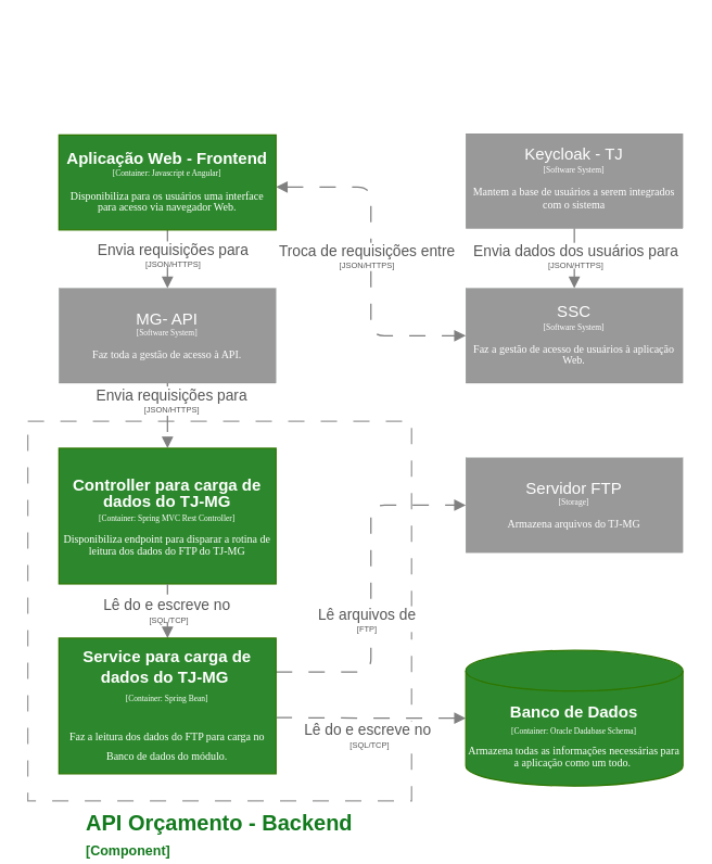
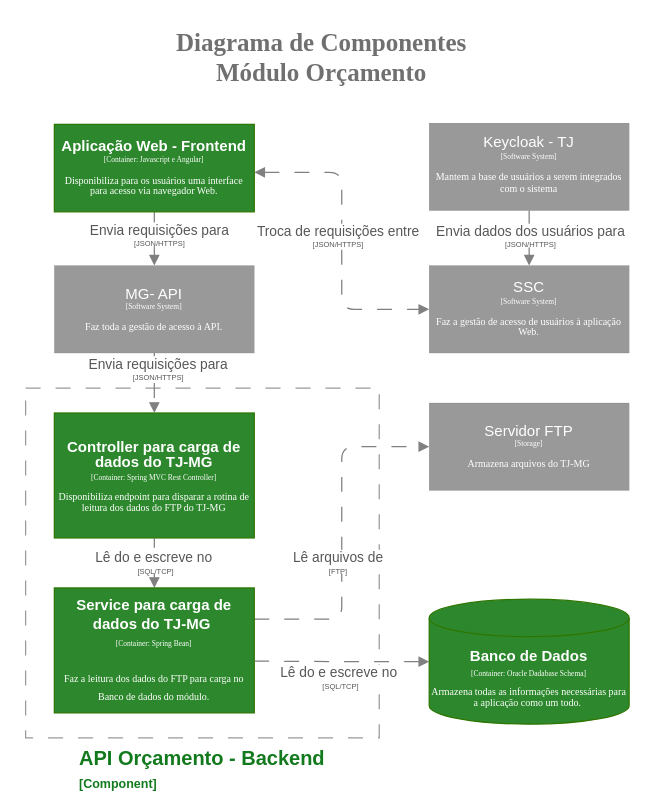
+ <mxCell id="2" value="&lt;font face=&quot;Verdana&quot; style=&quot;font-size: 20px; color: rgb(112, 112, 112);&quot;&gt;&lt;b&gt;Diagrama de Componentes&lt;br&gt;Módulo Orçamento&lt;/b&gt;&lt;/font&gt;" style="text;html=1;align=center;verticalAlign=middle;whiteSpace=wrap;rounded=0;" parent="1" vertex="1"><mxGeometry x="92" y="20" width="330" height="50" as="geometry" /></mxCell>
- <mxCell id="20" value="&lt;div style=&quot;line-height: 70%;&quot;&gt;Servidor FTP&lt;br&gt;&lt;div&gt;&lt;font style=&quot;font-size: 6px; line-height: 70%;&quot; face=&quot;Verdana&quot;&gt;[Storage]&lt;/font&gt;&lt;/div&gt;&lt;div&gt;&lt;font style=&quot;font-size: 6px; line-height: 70%;&quot; face=&quot;Verdana&quot;&gt;&lt;br&gt;&lt;/font&gt;&lt;/div&gt;&lt;div&gt;&lt;font style=&quot;line-height: 70%; font-size: 8px;&quot; face=&quot;Verdana&quot;&gt;Armazena arquivos do TJ-MG&lt;/font&gt;&lt;/div&gt;&lt;/div&gt;" style="rounded=0;whiteSpace=wrap;html=1;fillColor=light-dark(#999999,#515151);strokeColor=#36393d;fontColor=#FFFFFF;strokeWidth=0;" vertex="1" parent="1"><mxGeometry x="343" y="337" width="160" height="70" as="geometry" /></mxCell>
+ <mxCell id="20" value="&lt;div style=&quot;line-height: 70%;&quot;&gt;Servidor FTP&lt;br&gt;&lt;div&gt;&lt;font style=&quot;font-size: 6px; line-height: 70%;&quot; face=&quot;Verdana&quot;&gt;[Storage]&lt;/font&gt;&lt;/div&gt;&lt;div&gt;&lt;font style=&quot;font-size: 6px; line-height: 70%;&quot; face=&quot;Verdana&quot;&gt;&lt;br&gt;&lt;/font&gt;&lt;/div&gt;&lt;div&gt;&lt;font style=&quot;line-height: 70%; font-size: 8px;&quot; face=&quot;Verdana&quot;&gt;Armazena arquivos do TJ-MG&lt;/font&gt;&lt;/div&gt;&lt;/div&gt;" style="rounded=0;whiteSpace=wrap;html=1;fillColor=light-dark(#999999,#515151);strokeColor=#36393d;fontColor=#FFFFFF;strokeWidth=0;" vertex="1" parent="1"><mxGeometry x="343" y="322" width="160" height="70" as="geometry" /></mxCell>
